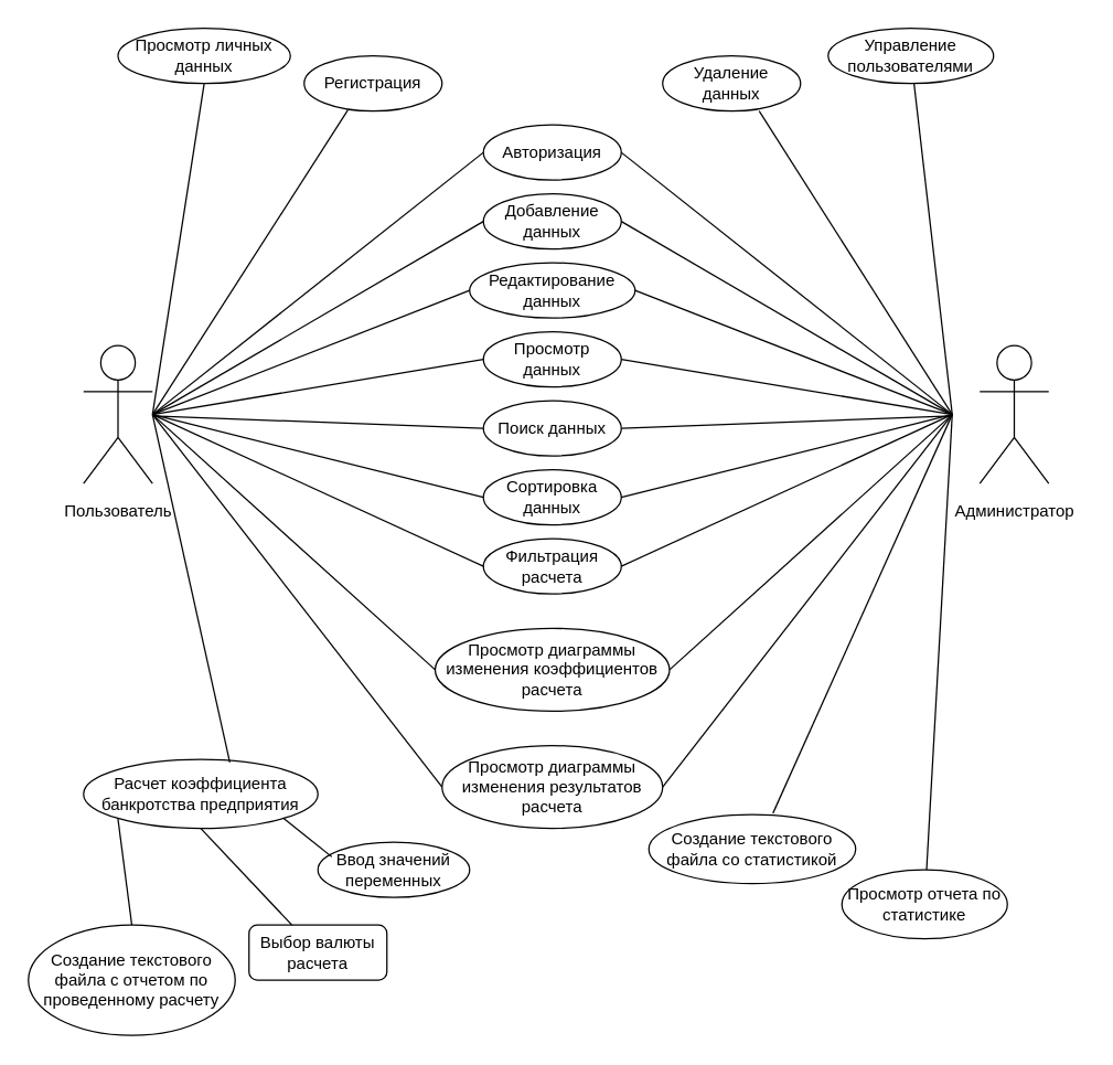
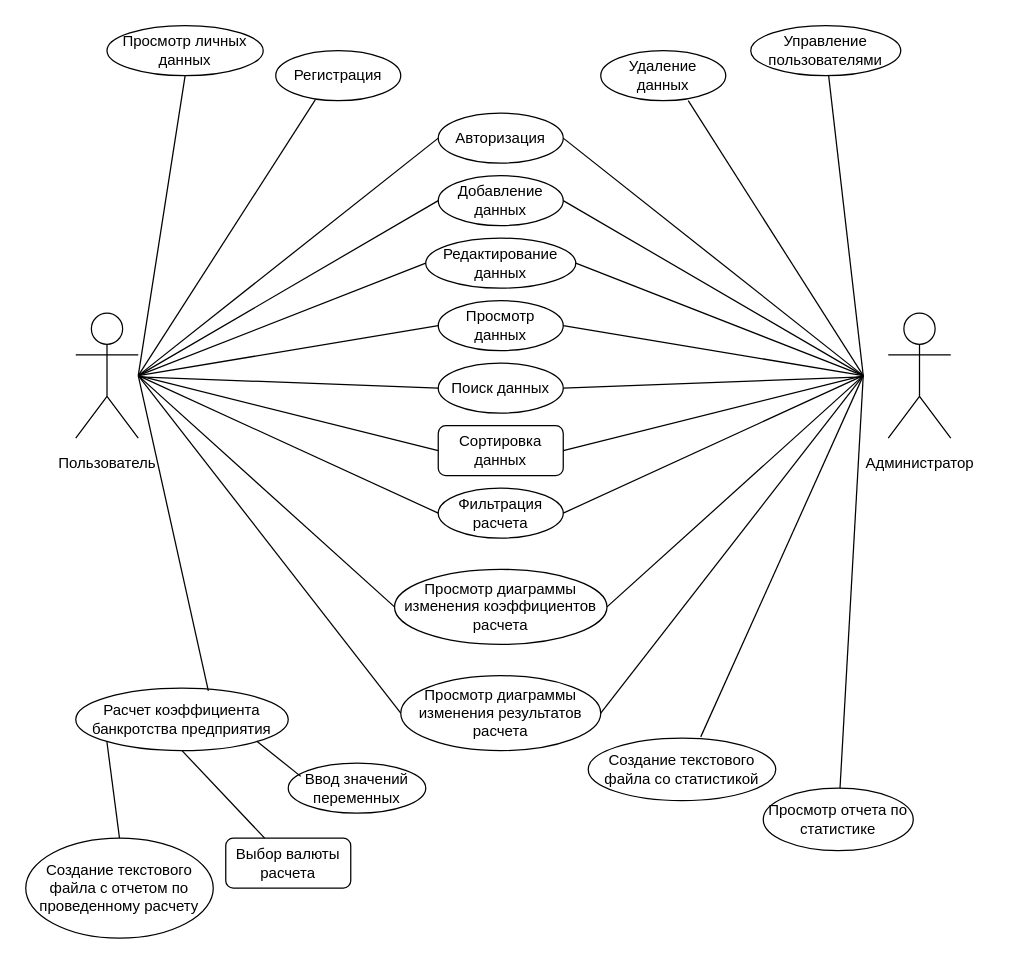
- <mxCell id="12" value="Сортировка&lt;br&gt;данных" style="ellipse;whiteSpace=wrap;html=1;shadow=0;fillColor=#ffffff;gradientColor=none;fontFamily=Helvetica;fontColor=none;" vertex="1" parent="1"><mxGeometry x="350" y="340" width="100" height="40" as="geometry" /></mxCell>
+ <mxCell id="12" value="Сортировка&lt;br&gt;данных" style="whiteSpace=wrap;html=1;shadow=0;fillColor=#ffffff;gradientColor=none;fontFamily=Helvetica;fontColor=none;rounded=1;" vertex="1" parent="1"><mxGeometry x="350" y="340" width="100" height="40" as="geometry" /></mxCell>
